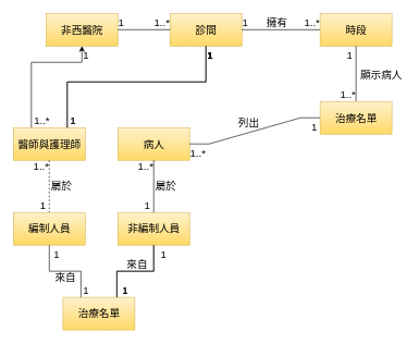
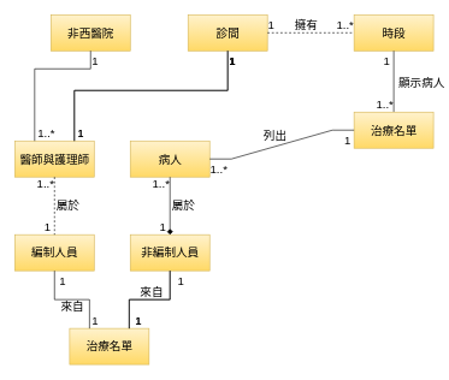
- <mxCell id="4" value="" style="endArrow=none;html=1;rounded=0;fontSize=16;exitX=1;exitY=0.5;exitDx=0;exitDy=0;entryX=0;entryY=0.5;entryDx=0;entryDy=0;" parent="1" source="2" target="3" edge="1"><mxGeometry relative="1" as="geometry"><mxPoint x="180" y="44.63" as="sourcePoint" /><mxPoint x="340" y="44.63" as="targetPoint" /></mxGeometry></mxCell>
- <mxCell id="5" value="&lt;font&gt;1..*&lt;/font&gt;" style="resizable=0;html=1;align=right;verticalAlign=bottom;fontSize=16;gradientDirection=south;" parent="4" connectable="0" vertex="1"><mxGeometry x="1" relative="1" as="geometry" /></mxCell>
- <mxCell id="6" value="1" style="resizable=0;html=1;align=right;verticalAlign=bottom;fontSize=16;gradientDirection=south;" parent="4" connectable="0" vertex="1"><mxGeometry x="1" relative="1" as="geometry"><mxPoint x="-70" as="offset" /></mxGeometry></mxCell>
- <mxCell id="7" value="" style="endArrow=none;html=1;rounded=0;fontSize=16;entryX=0;entryY=0.5;entryDx=0;entryDy=0;exitX=1;exitY=0.5;exitDx=0;exitDy=0;" parent="1" source="3" target="11" edge="1"><mxGeometry relative="1" as="geometry"><mxPoint x="370" y="45" as="sourcePoint" /><mxPoint x="450" y="44.63" as="targetPoint" /></mxGeometry></mxCell>
+ <mxCell id="7" value="" style="endArrow=none;html=1;rounded=0;fontSize=16;entryX=0;entryY=0.5;entryDx=0;entryDy=0;exitX=1;exitY=0.5;exitDx=0;exitDy=0;dashed=1;" parent="1" source="3" target="11" edge="1"><mxGeometry relative="1" as="geometry"><mxPoint x="370" y="45" as="sourcePoint" /><mxPoint x="450" y="44.63" as="targetPoint" /></mxGeometry></mxCell>
- <mxCell id="30" value="" style="endArrow=classic;html=1;rounded=0;entryX=0.5;entryY=1;entryDx=0;entryDy=0;exitX=0.25;exitY=0;exitDx=0;exitDy=0;edgeStyle=orthogonalEdgeStyle;" edge="1" parent="1" source="17" target="2"><mxGeometry relative="1" as="geometry"><mxPoint x="106" y="135" as="sourcePoint" /><mxPoint x="266" y="135" as="targetPoint" /><Array as="points"><mxPoint x="48" y="95" /><mxPoint x="125" y="95" /></Array></mxGeometry></mxCell>
+ <mxCell id="30" value="" style="endArrow=none;html=1;rounded=0;entryX=0.5;entryY=1;entryDx=0;entryDy=0;exitX=0.25;exitY=0;exitDx=0;exitDy=0;edgeStyle=orthogonalEdgeStyle;" edge="1" parent="1" source="17" target="2"><mxGeometry relative="1" as="geometry"><mxPoint x="106" y="135" as="sourcePoint" /><mxPoint x="266" y="135" as="targetPoint" /><Array as="points"><mxPoint x="48" y="95" /><mxPoint x="125" y="95" /></Array></mxGeometry></mxCell>
- <mxCell id="26" value="" style="endArrow=none;html=1;rounded=0;fontSize=16;exitX=0.5;exitY=1;exitDx=0;exitDy=0;entryX=0.5;entryY=0;entryDx=0;entryDy=0;" edge="1" parent="1" source="18" target="20"><mxGeometry relative="1" as="geometry"><mxPoint x="85" y="255" as="sourcePoint" /><mxPoint x="85" y="335" as="targetPoint" /></mxGeometry></mxCell>
+ <mxCell id="26" value="" style="endArrow=diamond;html=1;rounded=0;fontSize=16;exitX=0.5;exitY=1;exitDx=0;exitDy=0;entryX=0.5;entryY=0;entryDx=0;entryDy=0;" edge="1" parent="1" source="18" target="20"><mxGeometry relative="1" as="geometry"><mxPoint x="85" y="255" as="sourcePoint" /><mxPoint x="85" y="335" as="targetPoint" /></mxGeometry></mxCell>
